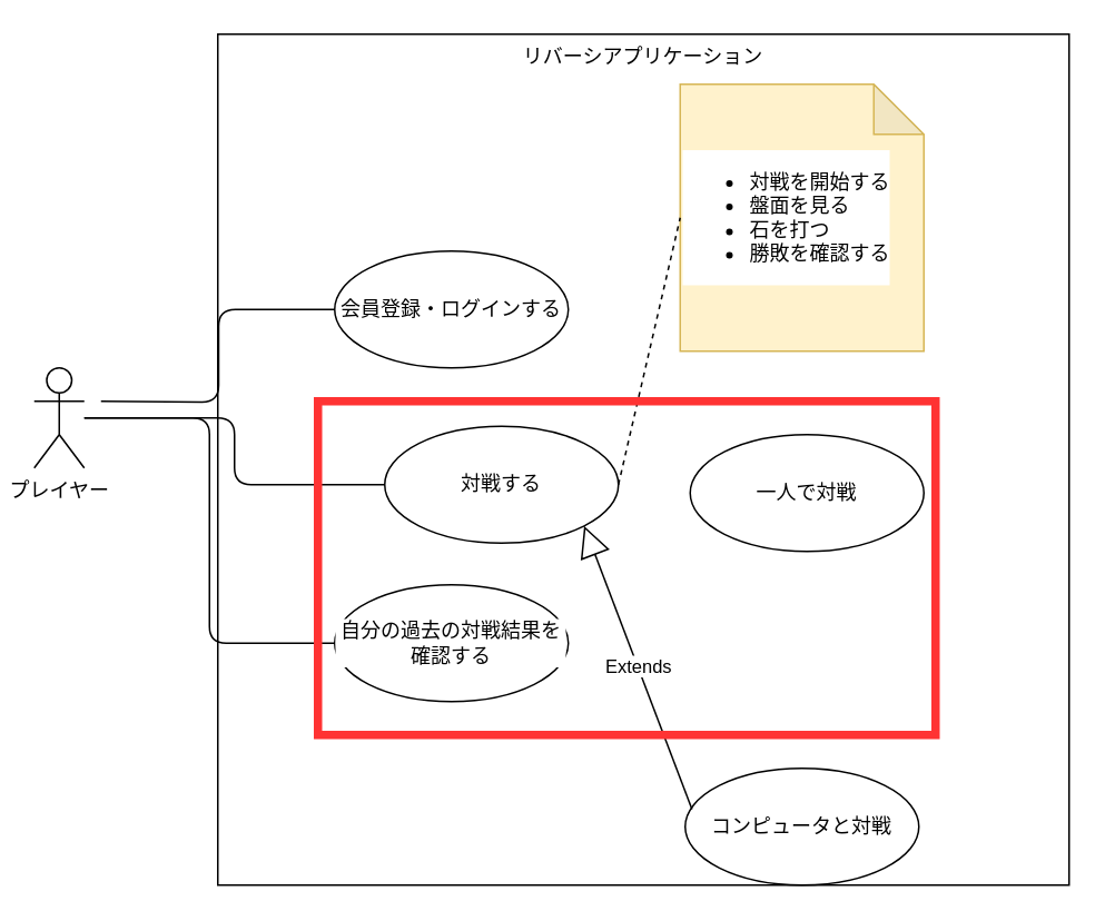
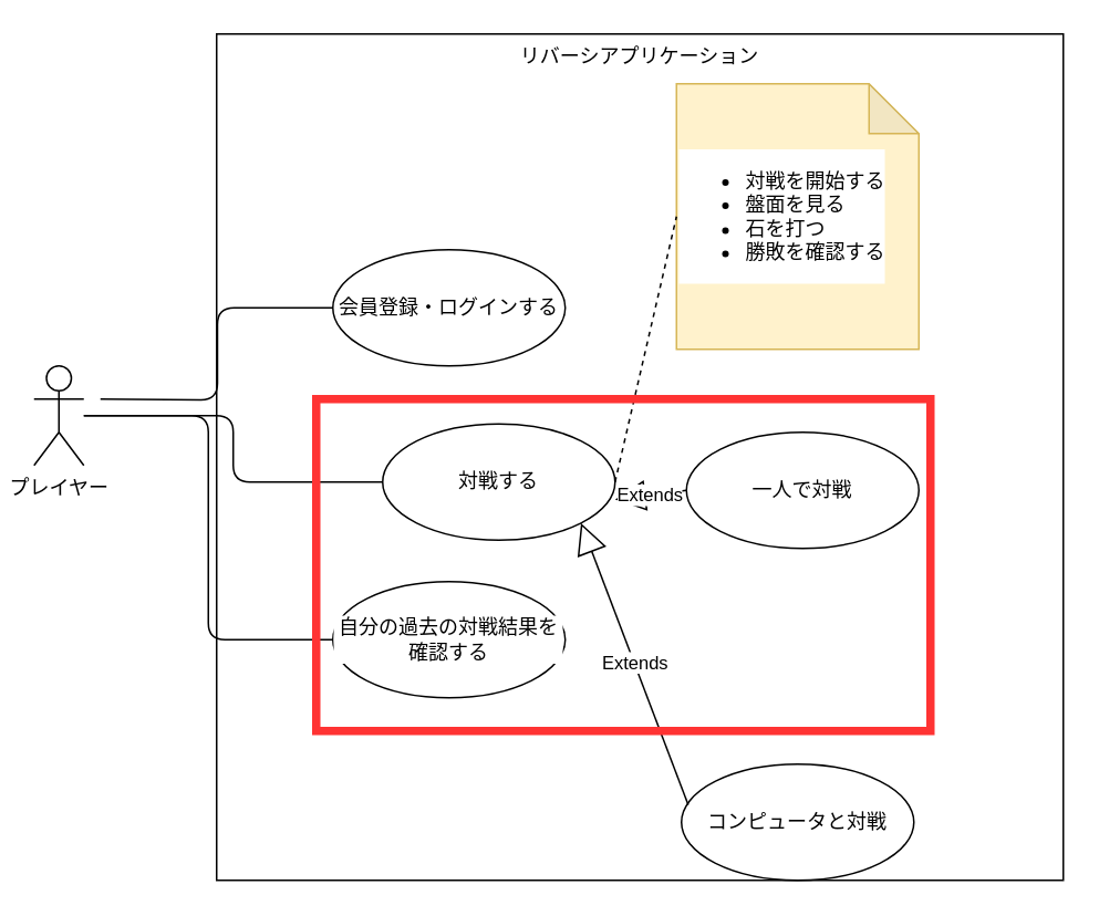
+ <mxCell id="12" value="Extends" style="endArrow=block;endSize=16;endFill=0;html=1;exitX=0;exitY=0.5;exitDx=0;exitDy=0;entryX=1;entryY=0.65;entryDx=0;entryDy=0;entryPerimeter=0;" parent="1" source="13" target="4" edge="1"><mxGeometry width="160" relative="1" as="geometry"><mxPoint x="260" y="330" as="sourcePoint" /><mxPoint x="330" y="290" as="targetPoint" /></mxGeometry></mxCell>
